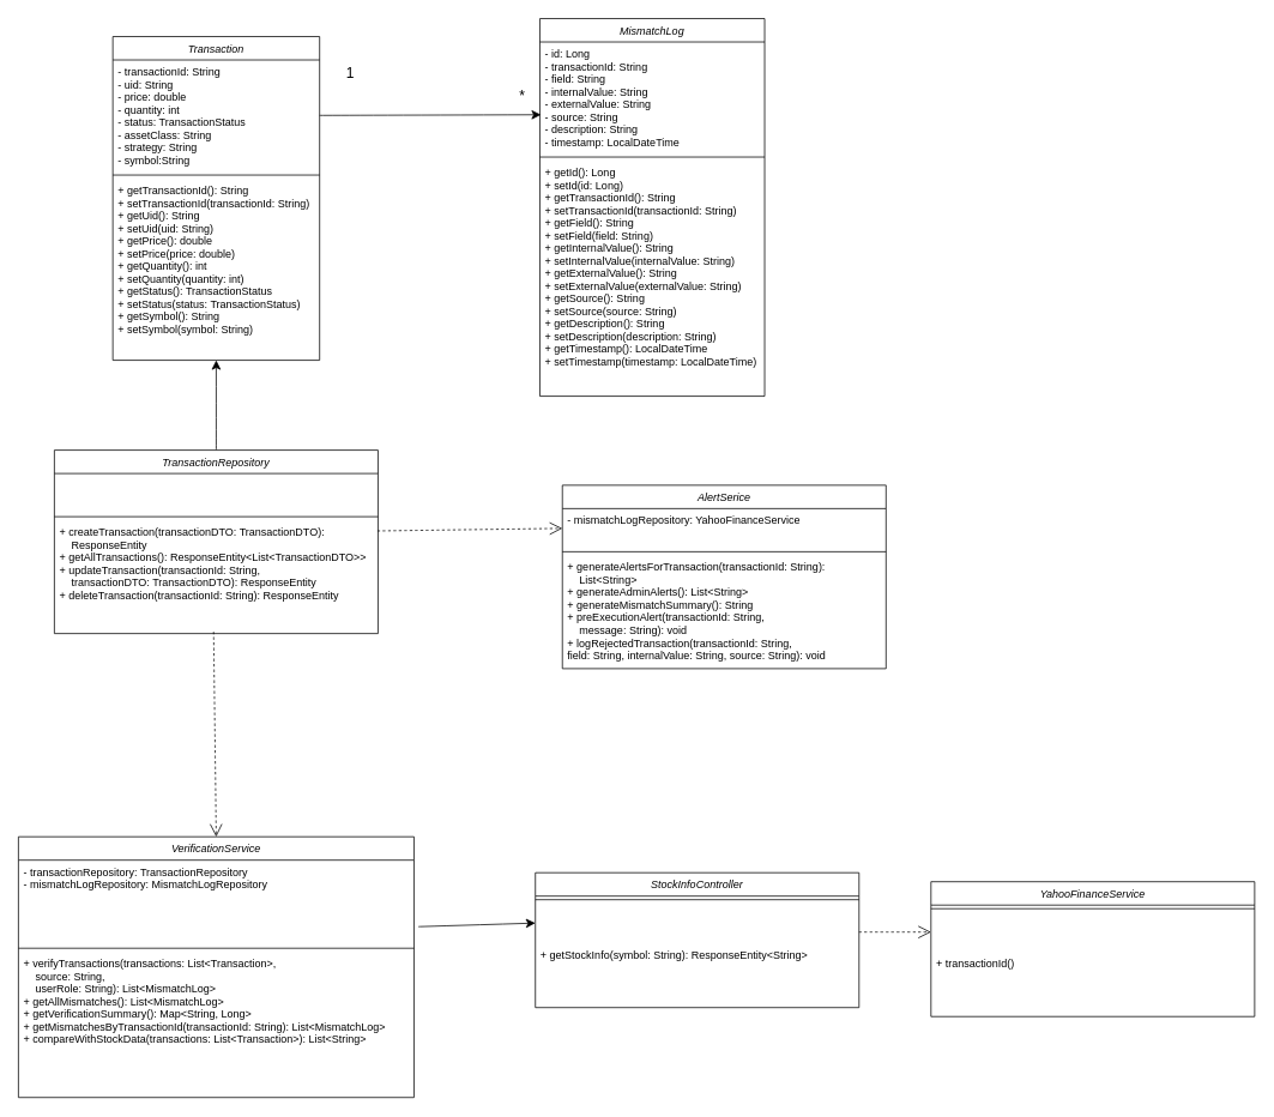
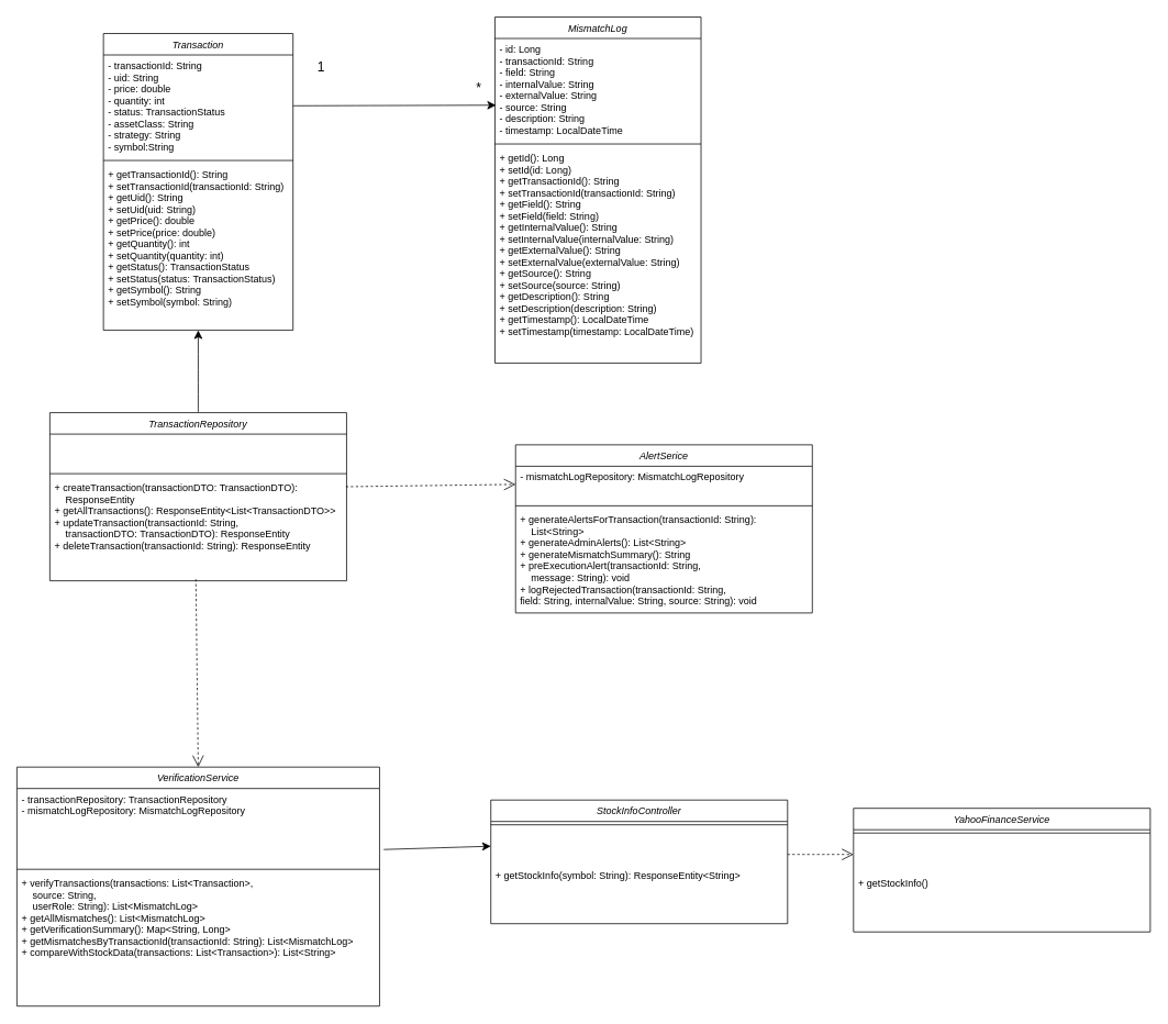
- <mxCell id="21" value="- mismatchLogRepository: YahooFinanceService" style="text;align=left;verticalAlign=top;spacingLeft=4;spacingRight=4;overflow=hidden;rotatable=0;points=[[0,0.5],[1,0.5]];portConstraint=eastwest;" vertex="1" parent="20"><mxGeometry y="26" width="360" height="44" as="geometry" /></mxCell>
+ <mxCell id="21" value="- mismatchLogRepository: MismatchLogRepository" style="text;align=left;verticalAlign=top;spacingLeft=4;spacingRight=4;overflow=hidden;rotatable=0;points=[[0,0.5],[1,0.5]];portConstraint=eastwest;" vertex="1" parent="20"><mxGeometry y="26" width="360" height="44" as="geometry" /></mxCell>
- <mxCell id="32" value="+ transactionId()" style="text;align=left;verticalAlign=top;spacingLeft=4;spacingRight=4;overflow=hidden;rotatable=0;points=[[0,0.5],[1,0.5]];portConstraint=eastwest;" vertex="1" parent="29"><mxGeometry y="78" width="360" height="72" as="geometry" /></mxCell>
+ <mxCell id="32" value="+ getStockInfo()" style="text;align=left;verticalAlign=top;spacingLeft=4;spacingRight=4;overflow=hidden;rotatable=0;points=[[0,0.5],[1,0.5]];portConstraint=eastwest;" vertex="1" parent="29"><mxGeometry y="78" width="360" height="72" as="geometry" /></mxCell>
